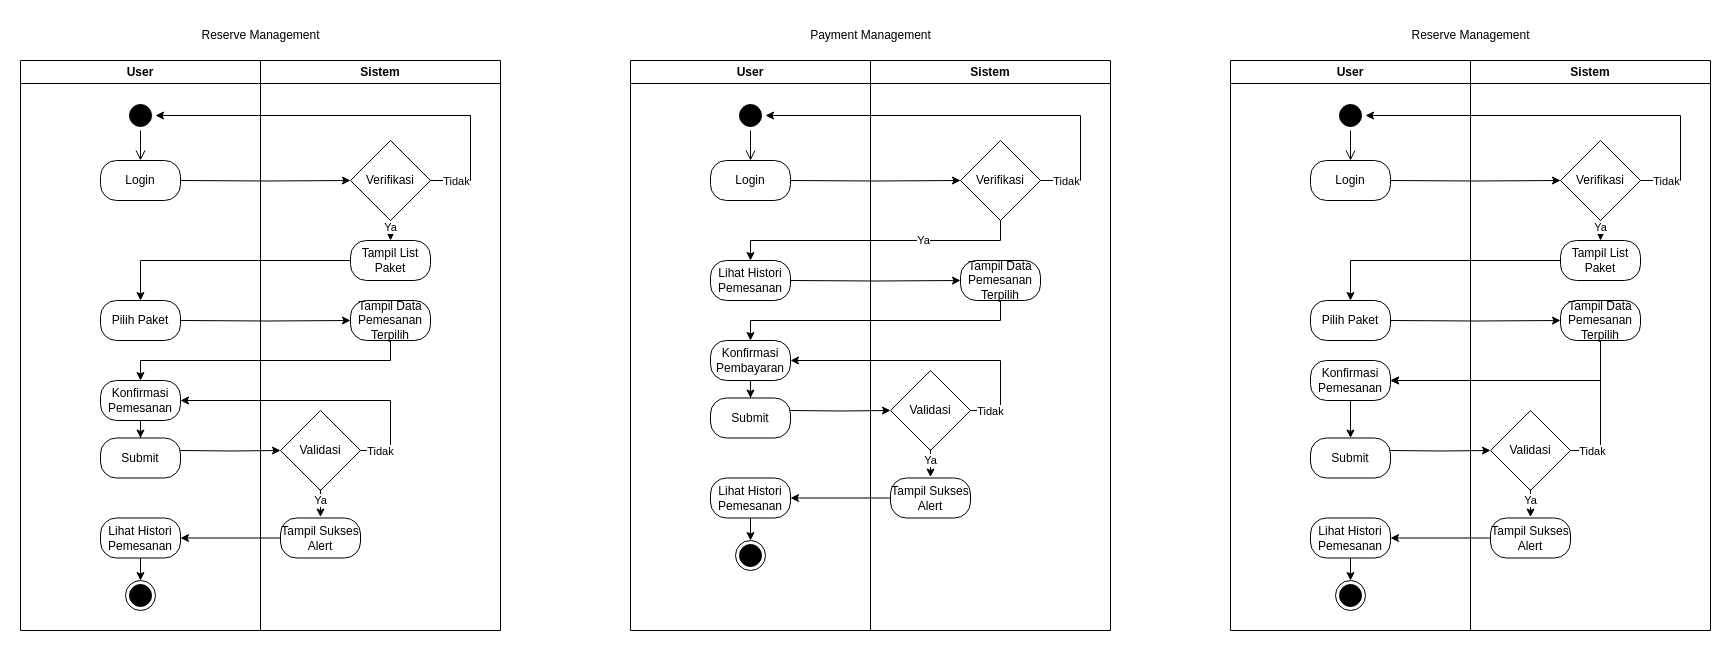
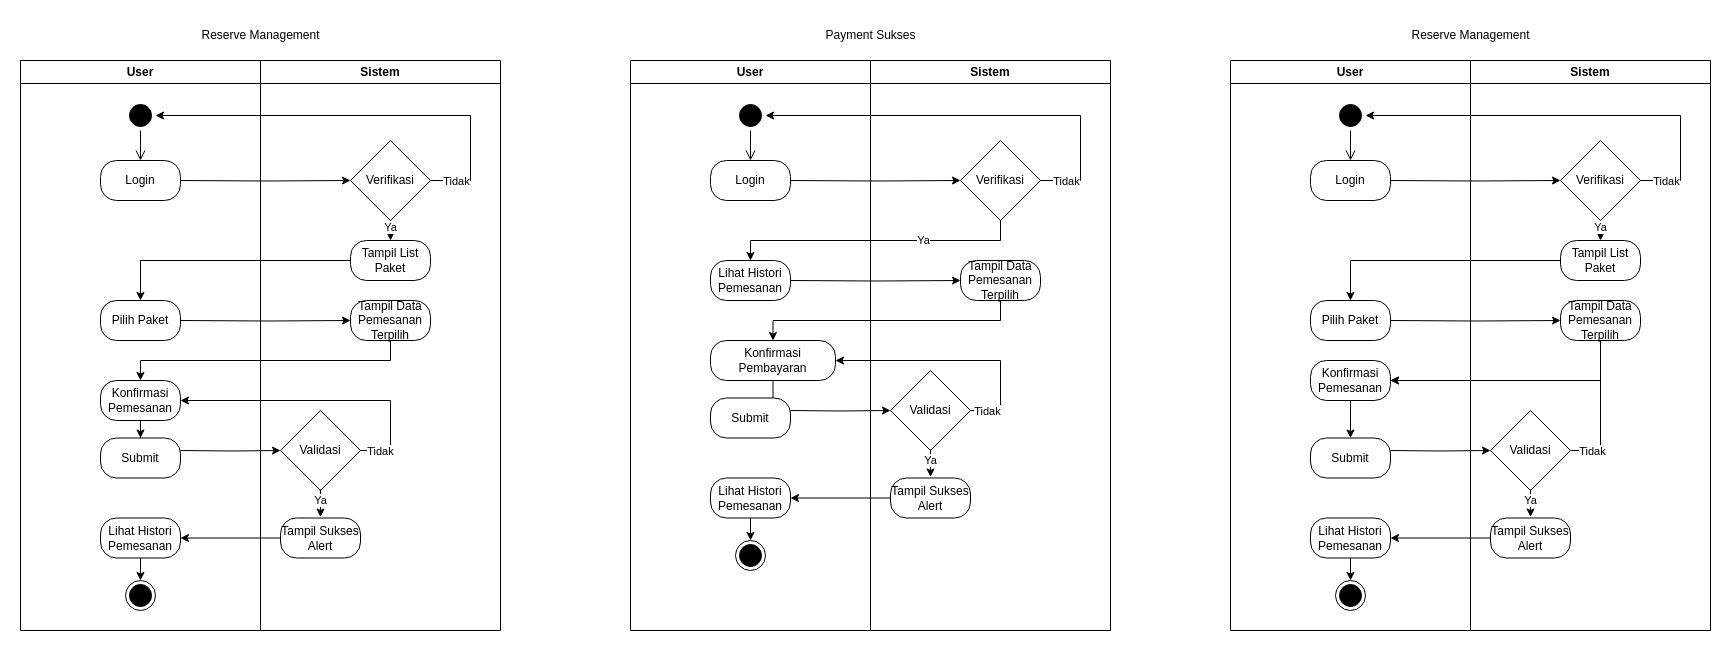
- <mxCell id="52" value="Payment Management" style="text;html=1;align=center;verticalAlign=middle;resizable=0;points=[];autosize=1;strokeColor=none;fillColor=none;" vertex="1" parent="1"><mxGeometry x="800" y="20" width="140" height="30" as="geometry" /></mxCell>
+ <mxCell id="52" value="Payment Sukses" style="text;html=1;align=center;verticalAlign=middle;resizable=0;points=[];autosize=1;strokeColor=none;fillColor=none;" vertex="1" parent="1"><mxGeometry x="800" y="20" width="140" height="30" as="geometry" /></mxCell>
- <mxCell id="40" value="Konfirmasi Pembayaran" style="rounded=1;whiteSpace=wrap;html=1;arcSize=40;fontColor=#000000;fillColor=#FFFFFF;strokeColor=#000000;" vertex="1" parent="33"><mxGeometry x="80" y="280" width="80" height="40" as="geometry" /></mxCell>
+ <mxCell id="40" value="Konfirmasi Pembayaran" style="rounded=1;whiteSpace=wrap;html=1;arcSize=40;fontColor=#000000;fillColor=#FFFFFF;strokeColor=#000000;" vertex="1" parent="33"><mxGeometry x="80" y="280" width="125" height="40" as="geometry" /></mxCell>
